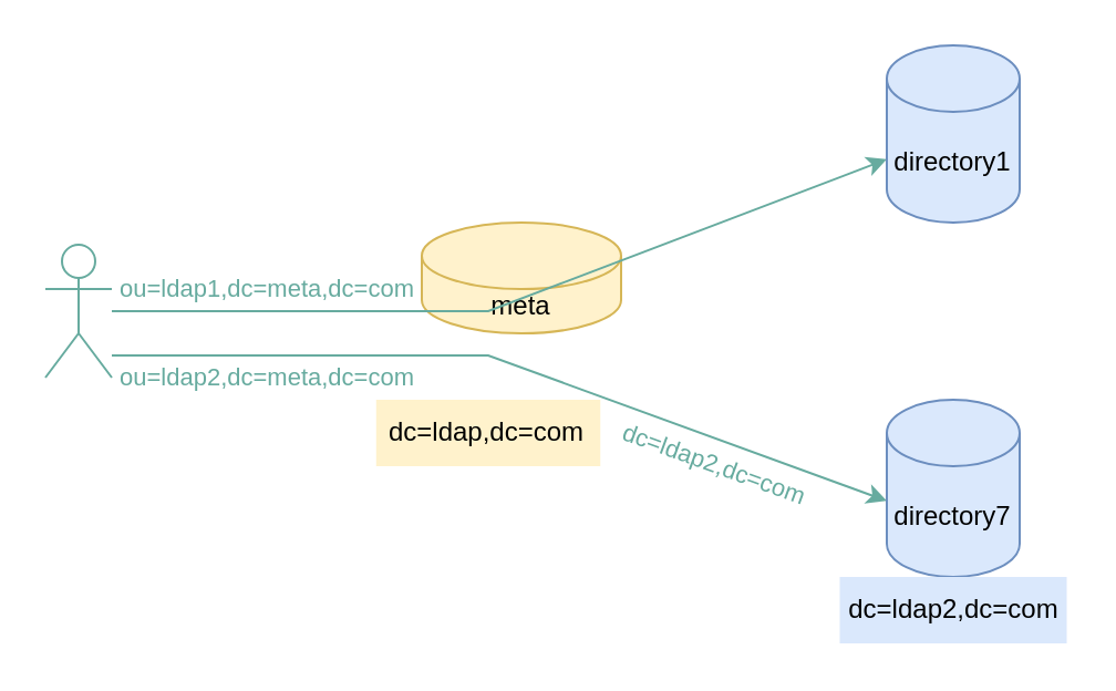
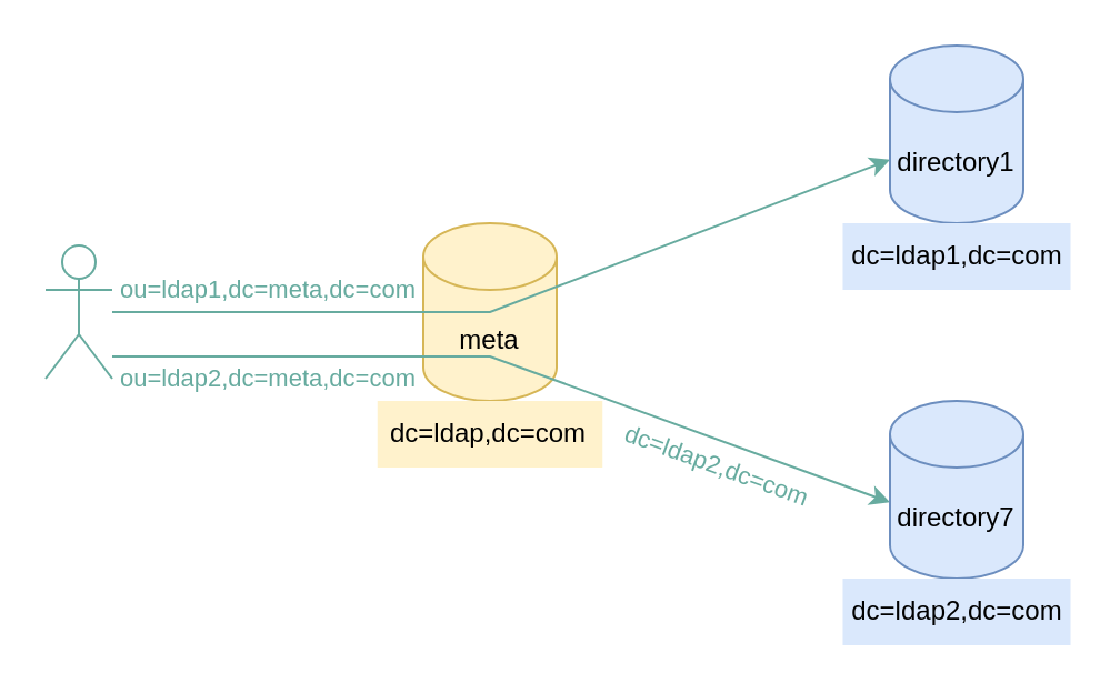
+ <mxCell id="9" value="dc=ldap1,dc=com" style="text;html=1;strokeColor=none;fillColor=#DAE8FC;align=center;verticalAlign=middle;whiteSpace=wrap;rounded=0;" parent="1" vertex="1"><mxGeometry x="378.75" y="100" width="102.5" height="30" as="geometry" /></mxCell>
- <mxCell id="2" value="meta" style="shape=cylinder3;whiteSpace=wrap;html=1;boundedLbl=1;backgroundOutline=1;size=15;labelPosition=center;verticalLabelPosition=middle;align=center;verticalAlign=middle;fillColor=#fff2cc;strokeColor=#d6b656;" parent="1" vertex="1"><mxGeometry x="190" y="100" width="90" height="50" as="geometry" /></mxCell>
+ <mxCell id="2" value="meta" style="shape=cylinder3;whiteSpace=wrap;html=1;boundedLbl=1;backgroundOutline=1;size=15;labelPosition=center;verticalLabelPosition=middle;align=center;verticalAlign=middle;fillColor=#fff2cc;strokeColor=#d6b656;" parent="1" vertex="1"><mxGeometry x="190" y="100" width="60" height="80" as="geometry" /></mxCell>
